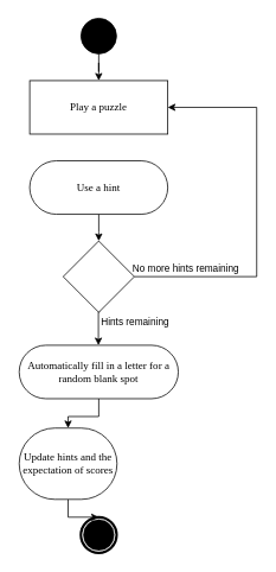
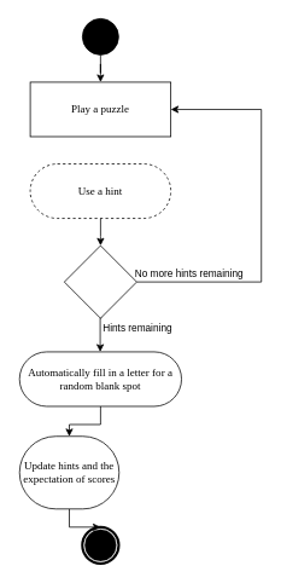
- <mxCell id="14" value="Use a hint" style="rounded=1;whiteSpace=wrap;html=1;shadow=0;comic=0;labelBackgroundColor=none;strokeWidth=1;fontFamily=Verdana;fontSize=12;align=center;arcSize=50;" parent="1" vertex="1"><mxGeometry x="32.74" y="180" width="155.25" height="60" as="geometry" /></mxCell>
+ <mxCell id="14" value="Use a hint" style="rounded=1;whiteSpace=wrap;html=1;shadow=0;comic=0;labelBackgroundColor=none;strokeWidth=1;fontFamily=Verdana;fontSize=12;align=center;arcSize=50;dashed=1;" parent="1" vertex="1"><mxGeometry x="32.74" y="180" width="155.25" height="60" as="geometry" /></mxCell>
